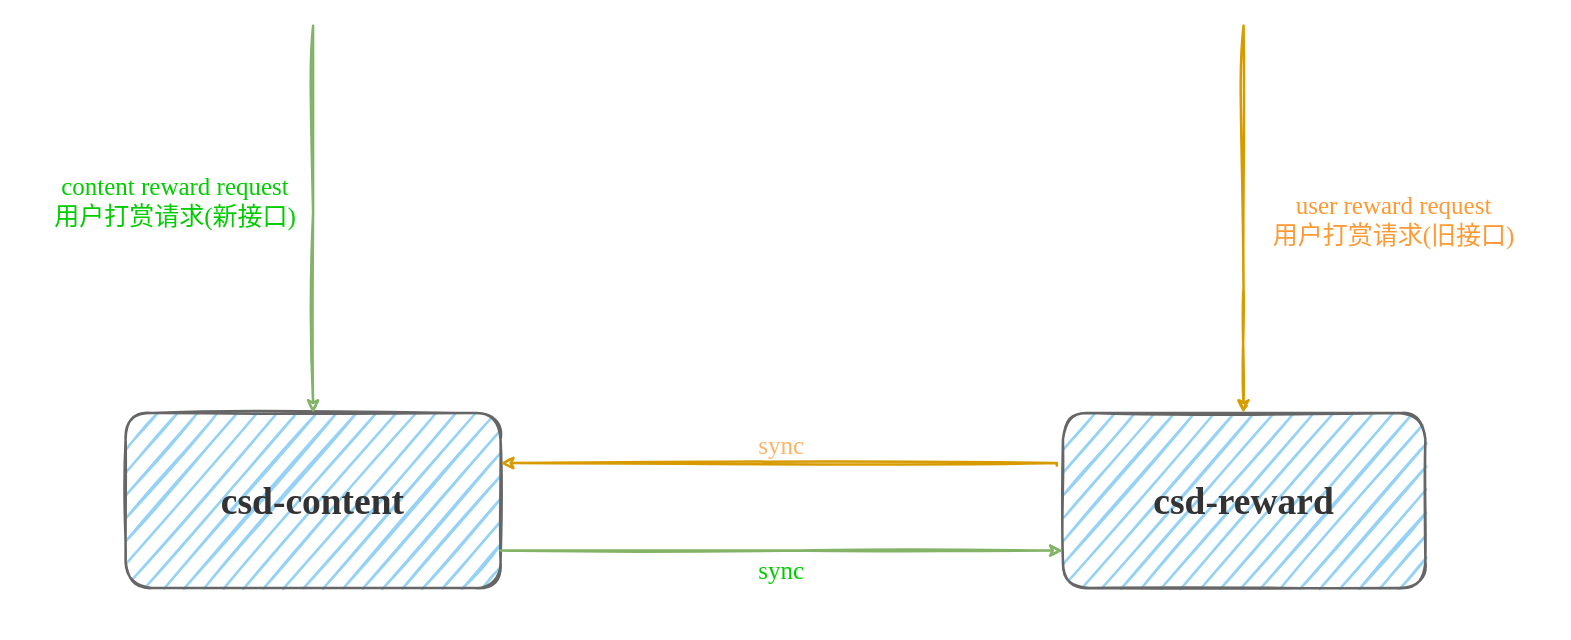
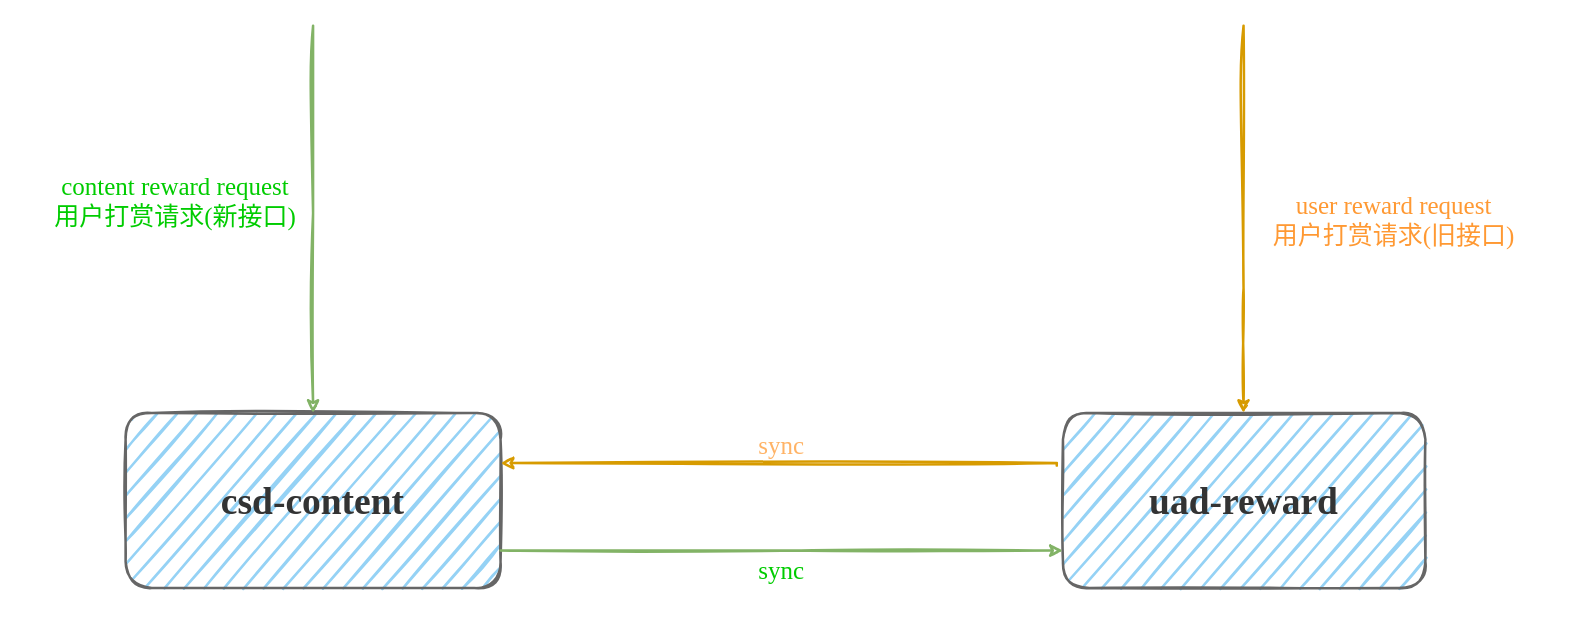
- <mxCell id="3" value="&lt;p style=&quot;line-height: 140%; font-size: 30px;&quot;&gt;&lt;font color=&quot;#333333&quot; style=&quot;font-size: 30px;&quot;&gt;&lt;span style=&quot;font-size: 30px;&quot;&gt;&lt;b style=&quot;font-size: 30px;&quot;&gt;csd-reward&lt;/b&gt;&lt;/span&gt;&lt;/font&gt;&lt;/p&gt;" style="rounded=1;whiteSpace=wrap;html=1;shadow=0;glass=0;sketch=1;fillWeight=2;hachureGap=12;hachureAngle=-41;jiggle=1;curveFitting=1;simplification=0;strokeColor=#666666;strokeWidth=2;fontFamily=Architects Daughter;fontSource=https%3A%2F%2Ffonts.googleapis.com%2Fcss%3Ffamily%3DArchitects%2BDaughter;fontSize=30;fontColor=#666666;fillColor=#95D2F5;" vertex="1" parent="1"><mxGeometry x="850" y="330" width="290" height="140" as="geometry" /></mxCell>
+ <mxCell id="3" value="&lt;p style=&quot;line-height: 140%; font-size: 30px;&quot;&gt;&lt;font color=&quot;#333333&quot; style=&quot;font-size: 30px;&quot;&gt;&lt;span style=&quot;font-size: 30px;&quot;&gt;&lt;b style=&quot;font-size: 30px;&quot;&gt;uad-reward&lt;/b&gt;&lt;/span&gt;&lt;/font&gt;&lt;/p&gt;" style="rounded=1;whiteSpace=wrap;html=1;shadow=0;glass=0;sketch=1;fillWeight=2;hachureGap=12;hachureAngle=-41;jiggle=1;curveFitting=1;simplification=0;strokeColor=#666666;strokeWidth=2;fontFamily=Architects Daughter;fontSource=https%3A%2F%2Ffonts.googleapis.com%2Fcss%3Ffamily%3DArchitects%2BDaughter;fontSize=30;fontColor=#666666;fillColor=#95D2F5;" vertex="1" parent="1"><mxGeometry x="850" y="330" width="290" height="140" as="geometry" /></mxCell>
